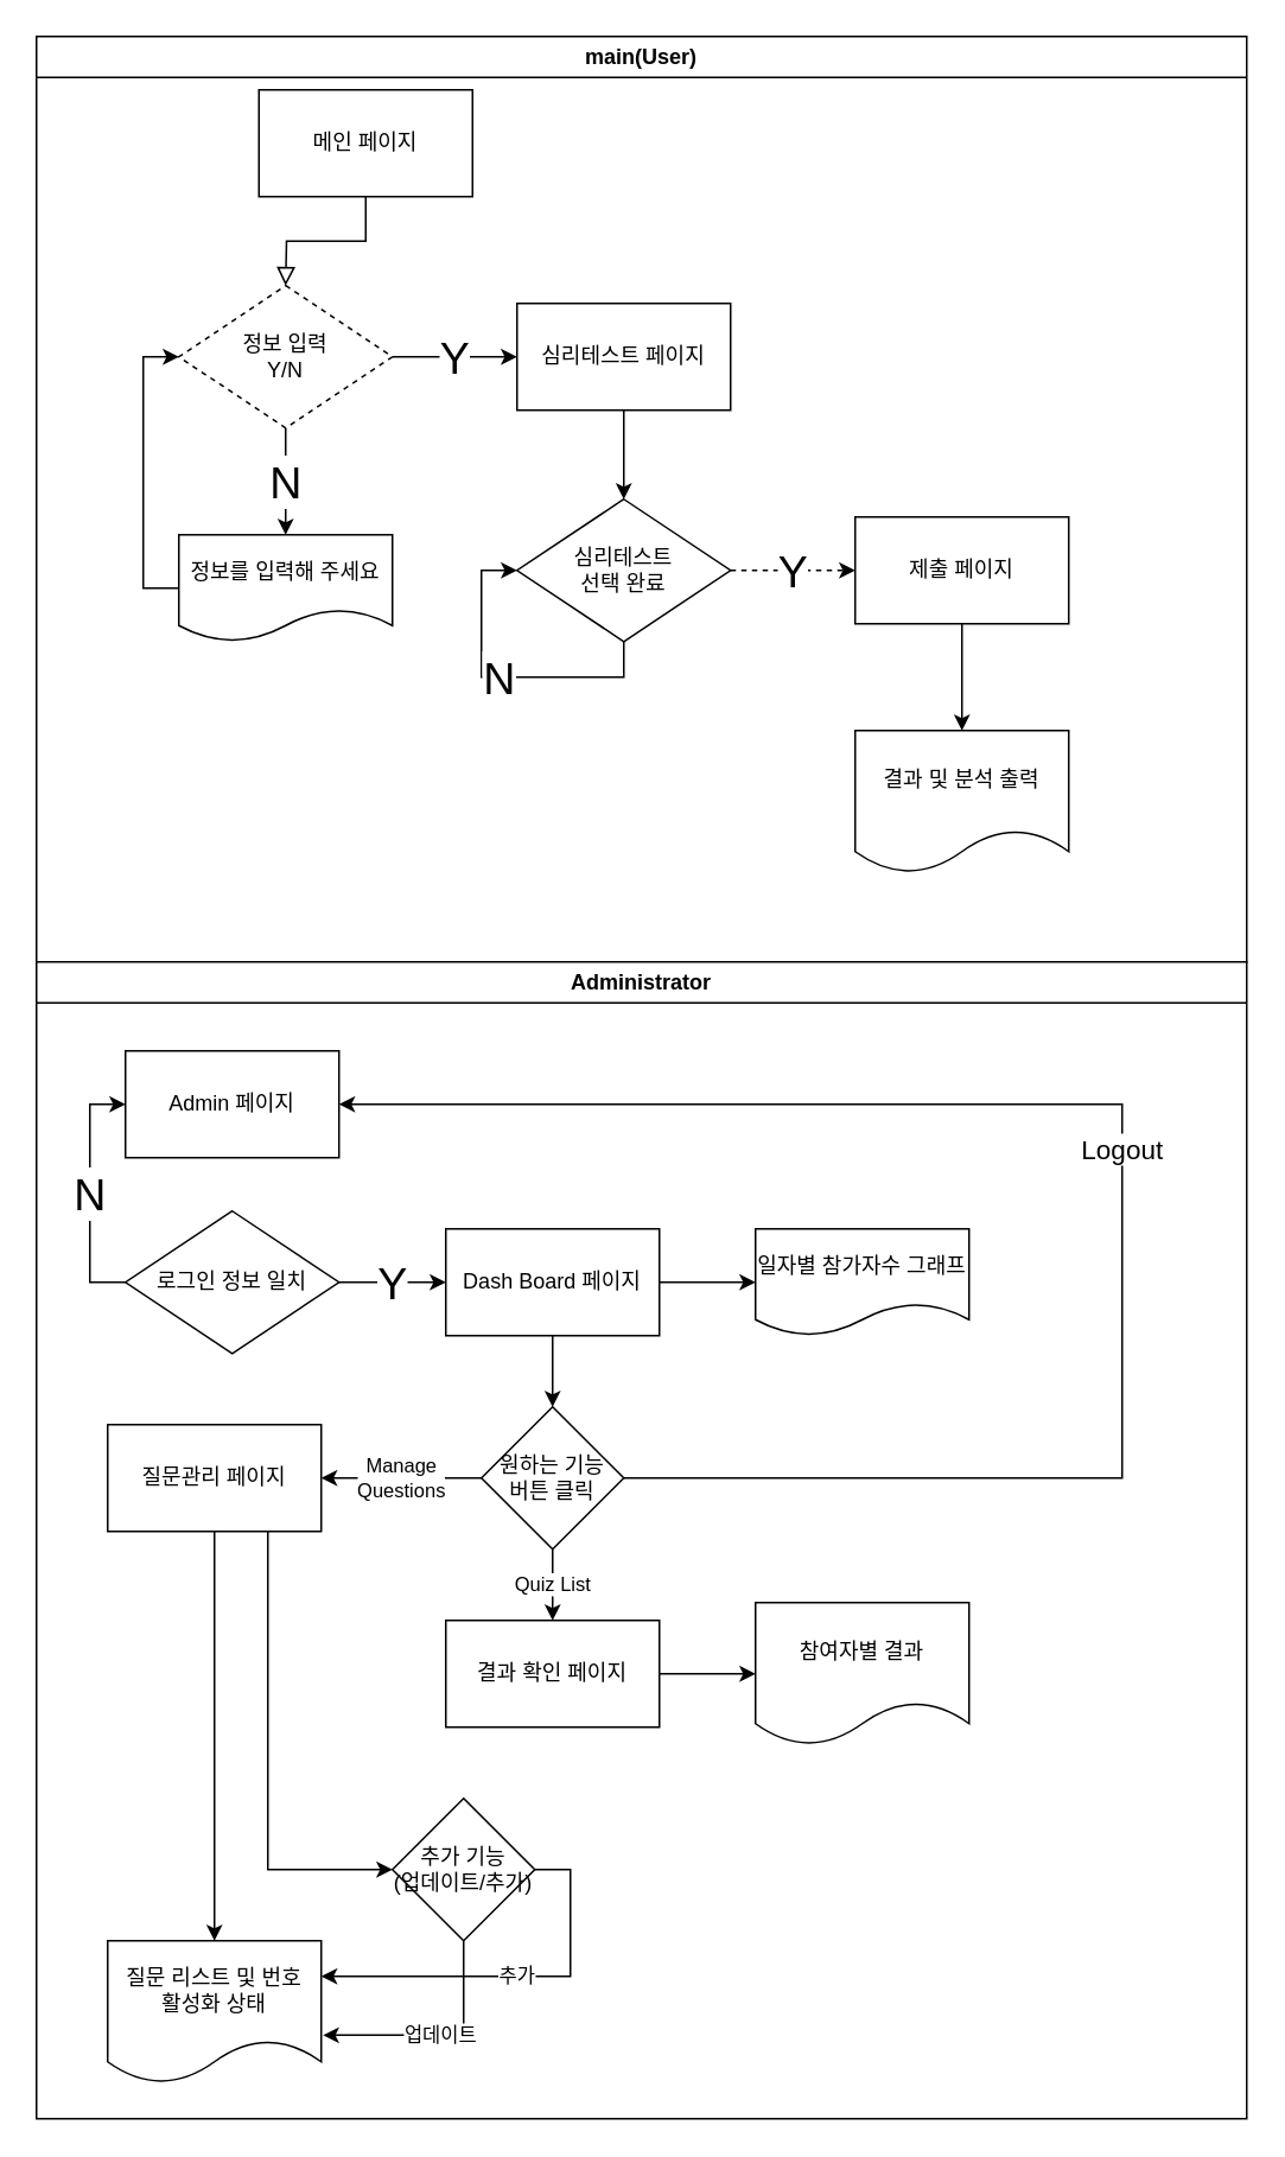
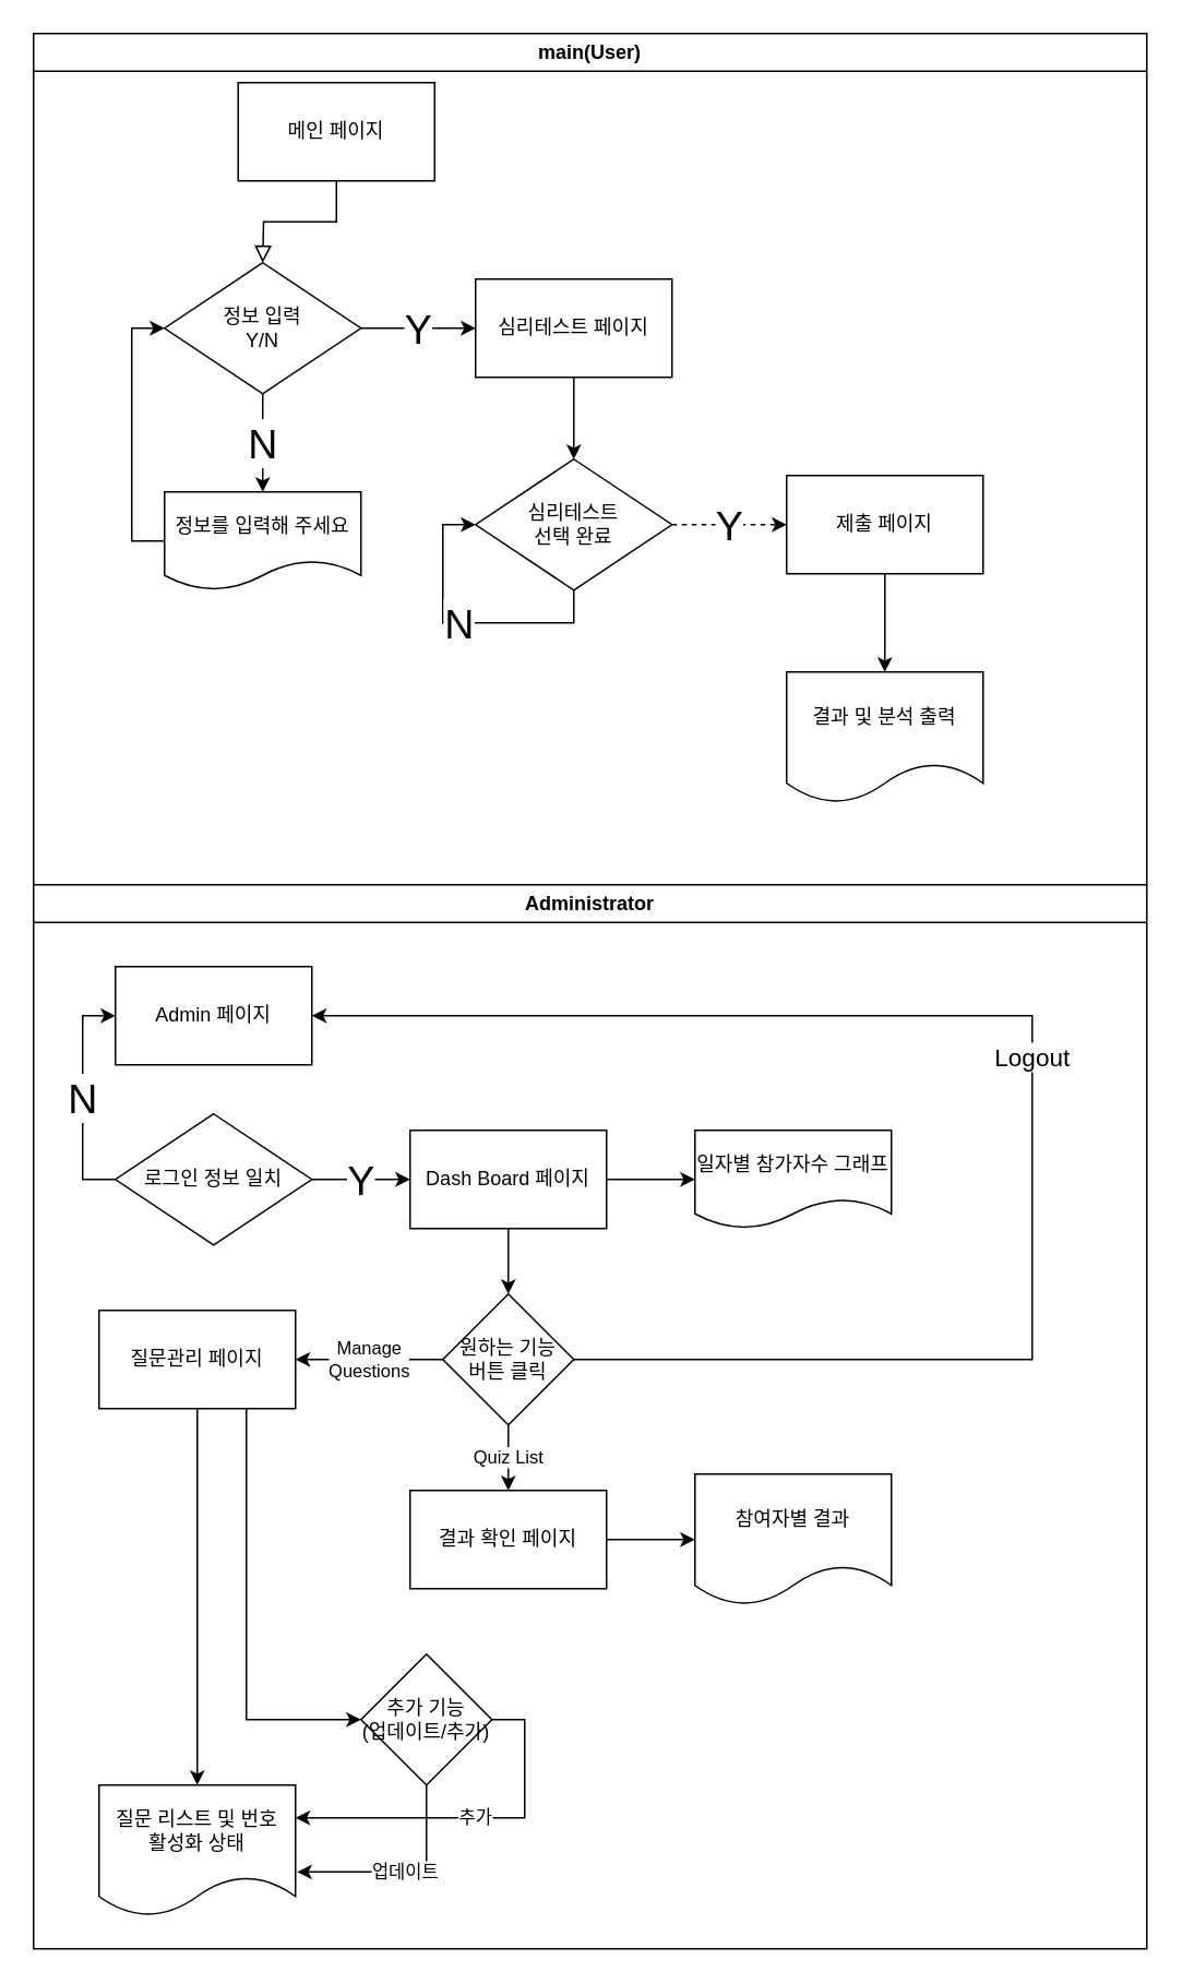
- <mxCell id="6" value="정보 입력&lt;div&gt;Y/N&lt;/div&gt;" style="rhombus;whiteSpace=wrap;html=1;dashed=1;" vertex="1" parent="2"><mxGeometry x="80" y="140" width="120" height="80" as="geometry" /></mxCell>
+ <mxCell id="6" value="정보 입력&lt;div&gt;Y/N&lt;/div&gt;" style="rhombus;whiteSpace=wrap;html=1;" vertex="1" parent="2"><mxGeometry x="80" y="140" width="120" height="80" as="geometry" /></mxCell>
